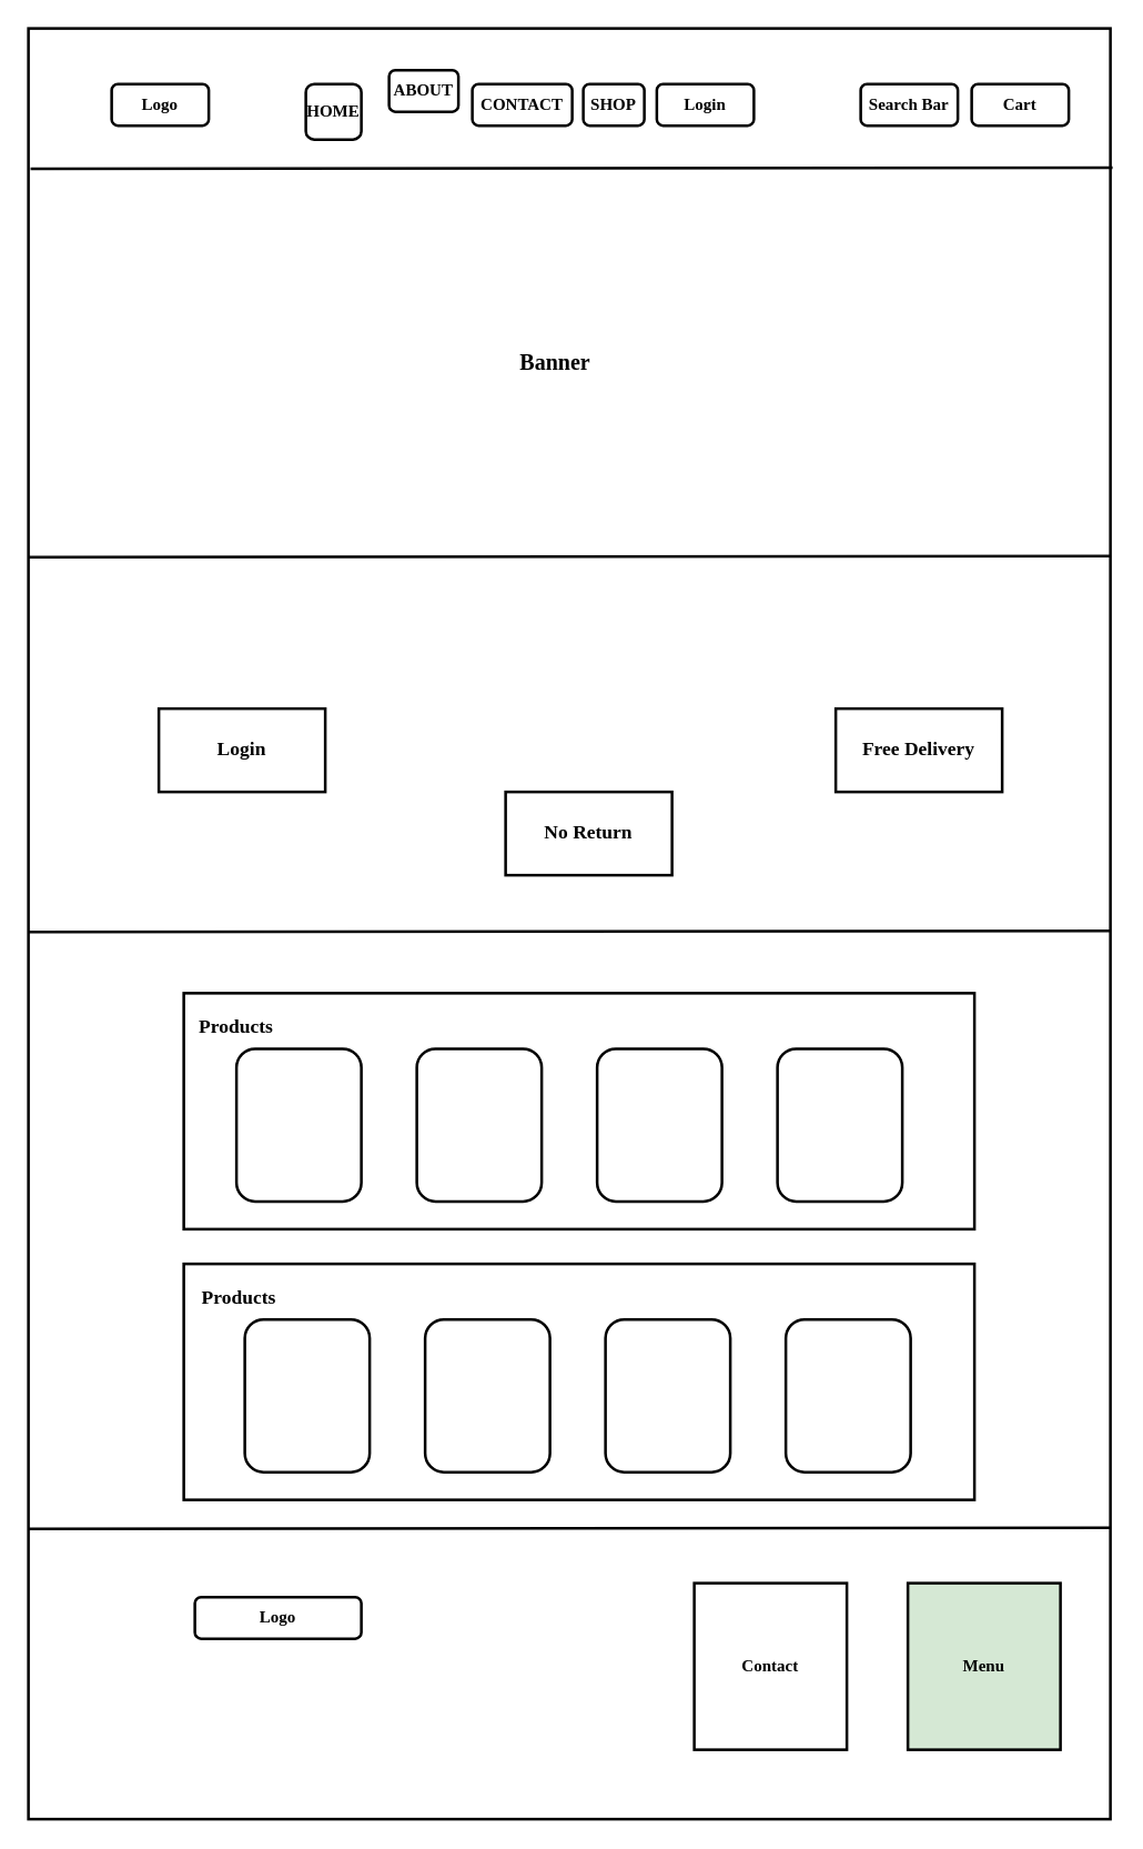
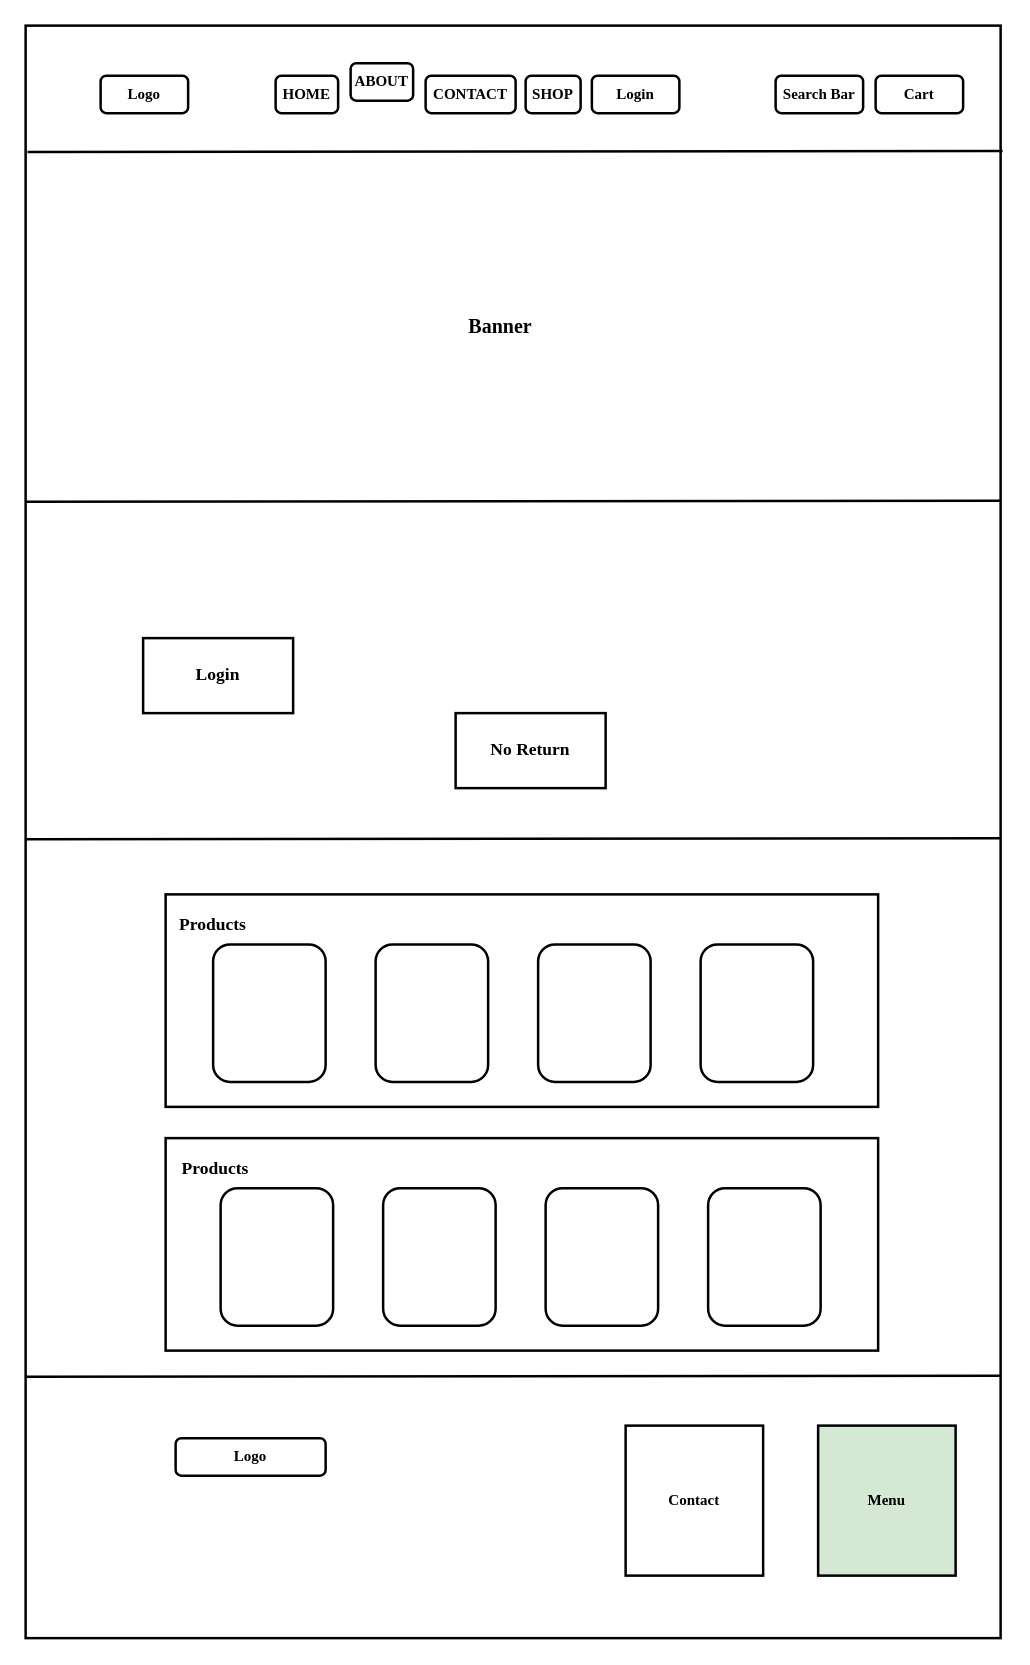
- <mxCell id="4" value="HOME" style="rounded=1;whiteSpace=wrap;html=1;strokeWidth=2;fontSize=12;fontStyle=1;fontFamily=Times New Roman;" parent="1" vertex="1"><mxGeometry x="220" y="60" width="40" height="40" as="geometry" /></mxCell>
+ <mxCell id="4" value="HOME" style="rounded=1;whiteSpace=wrap;html=1;strokeWidth=2;fontSize=12;fontStyle=1;fontFamily=Times New Roman;" parent="1" vertex="1"><mxGeometry x="220" y="60" width="50" height="30" as="geometry" /></mxCell>
- <mxCell id="33" value="Free Delivery" style="rounded=0;whiteSpace=wrap;html=1;strokeWidth=2;fontFamily=Times New Roman;fontStyle=1;fontSize=14;" vertex="1" parent="1"><mxGeometry x="602" y="510" width="120" height="60" as="geometry" /></mxCell>
